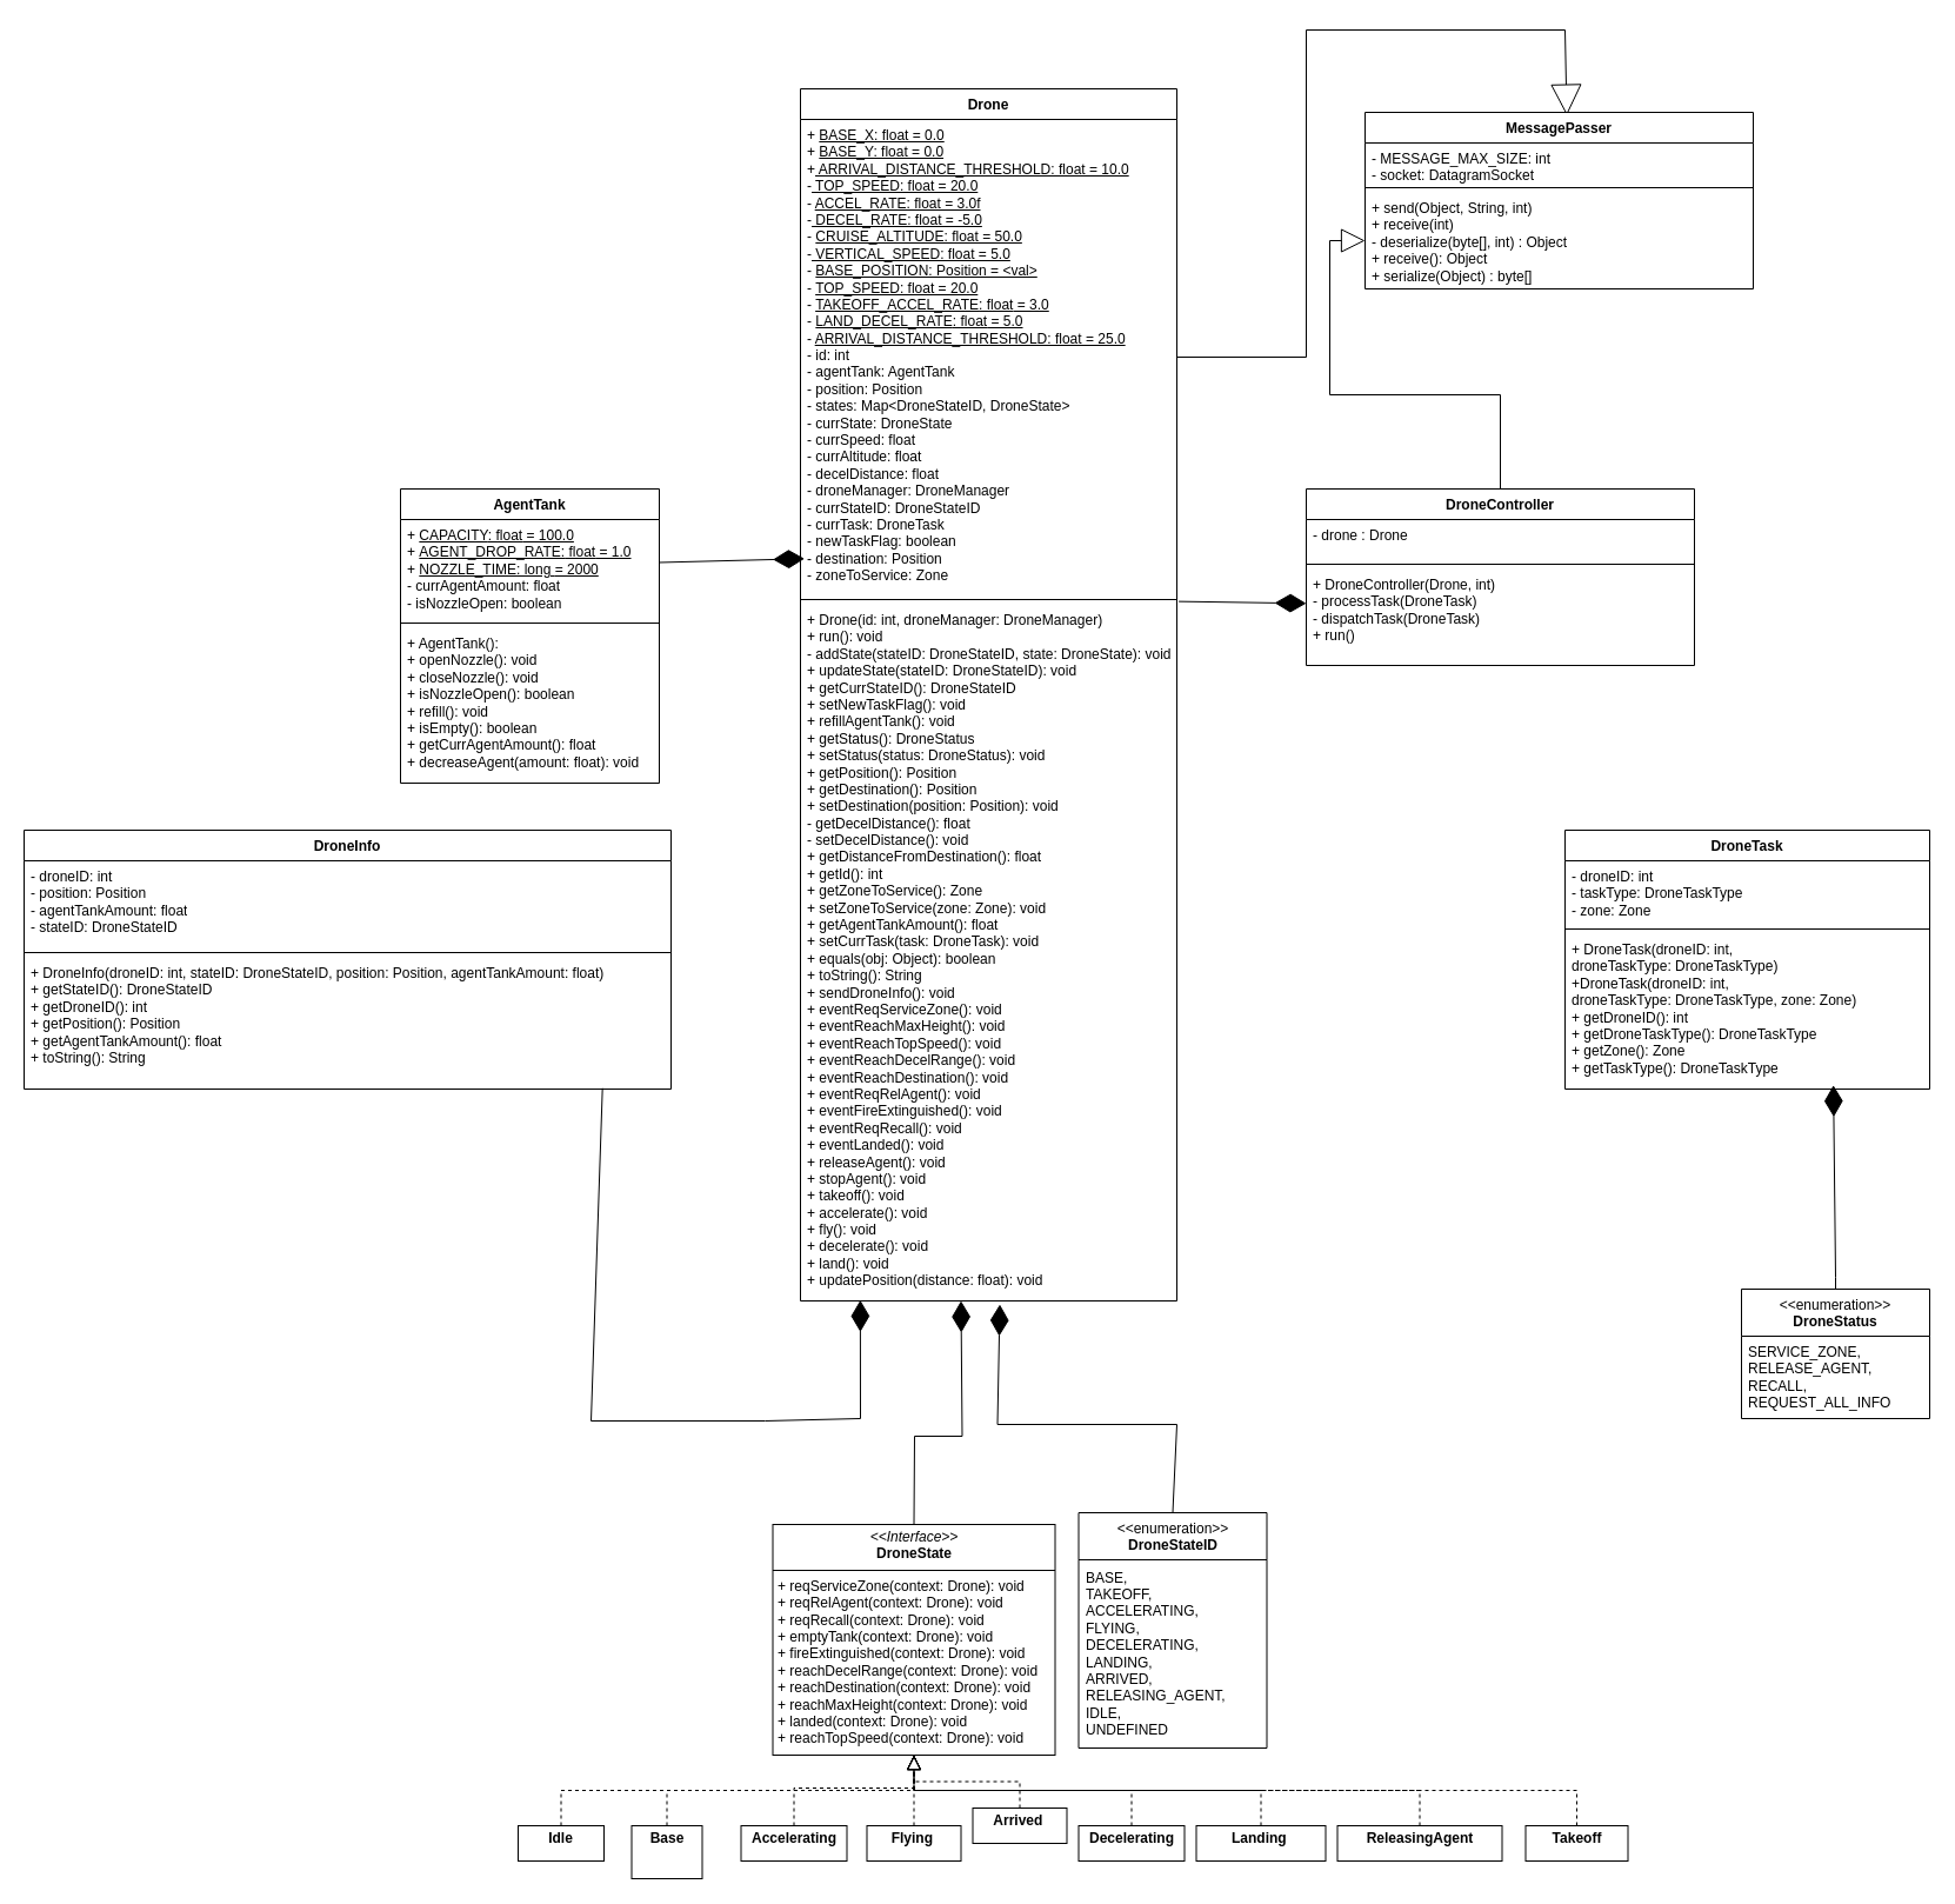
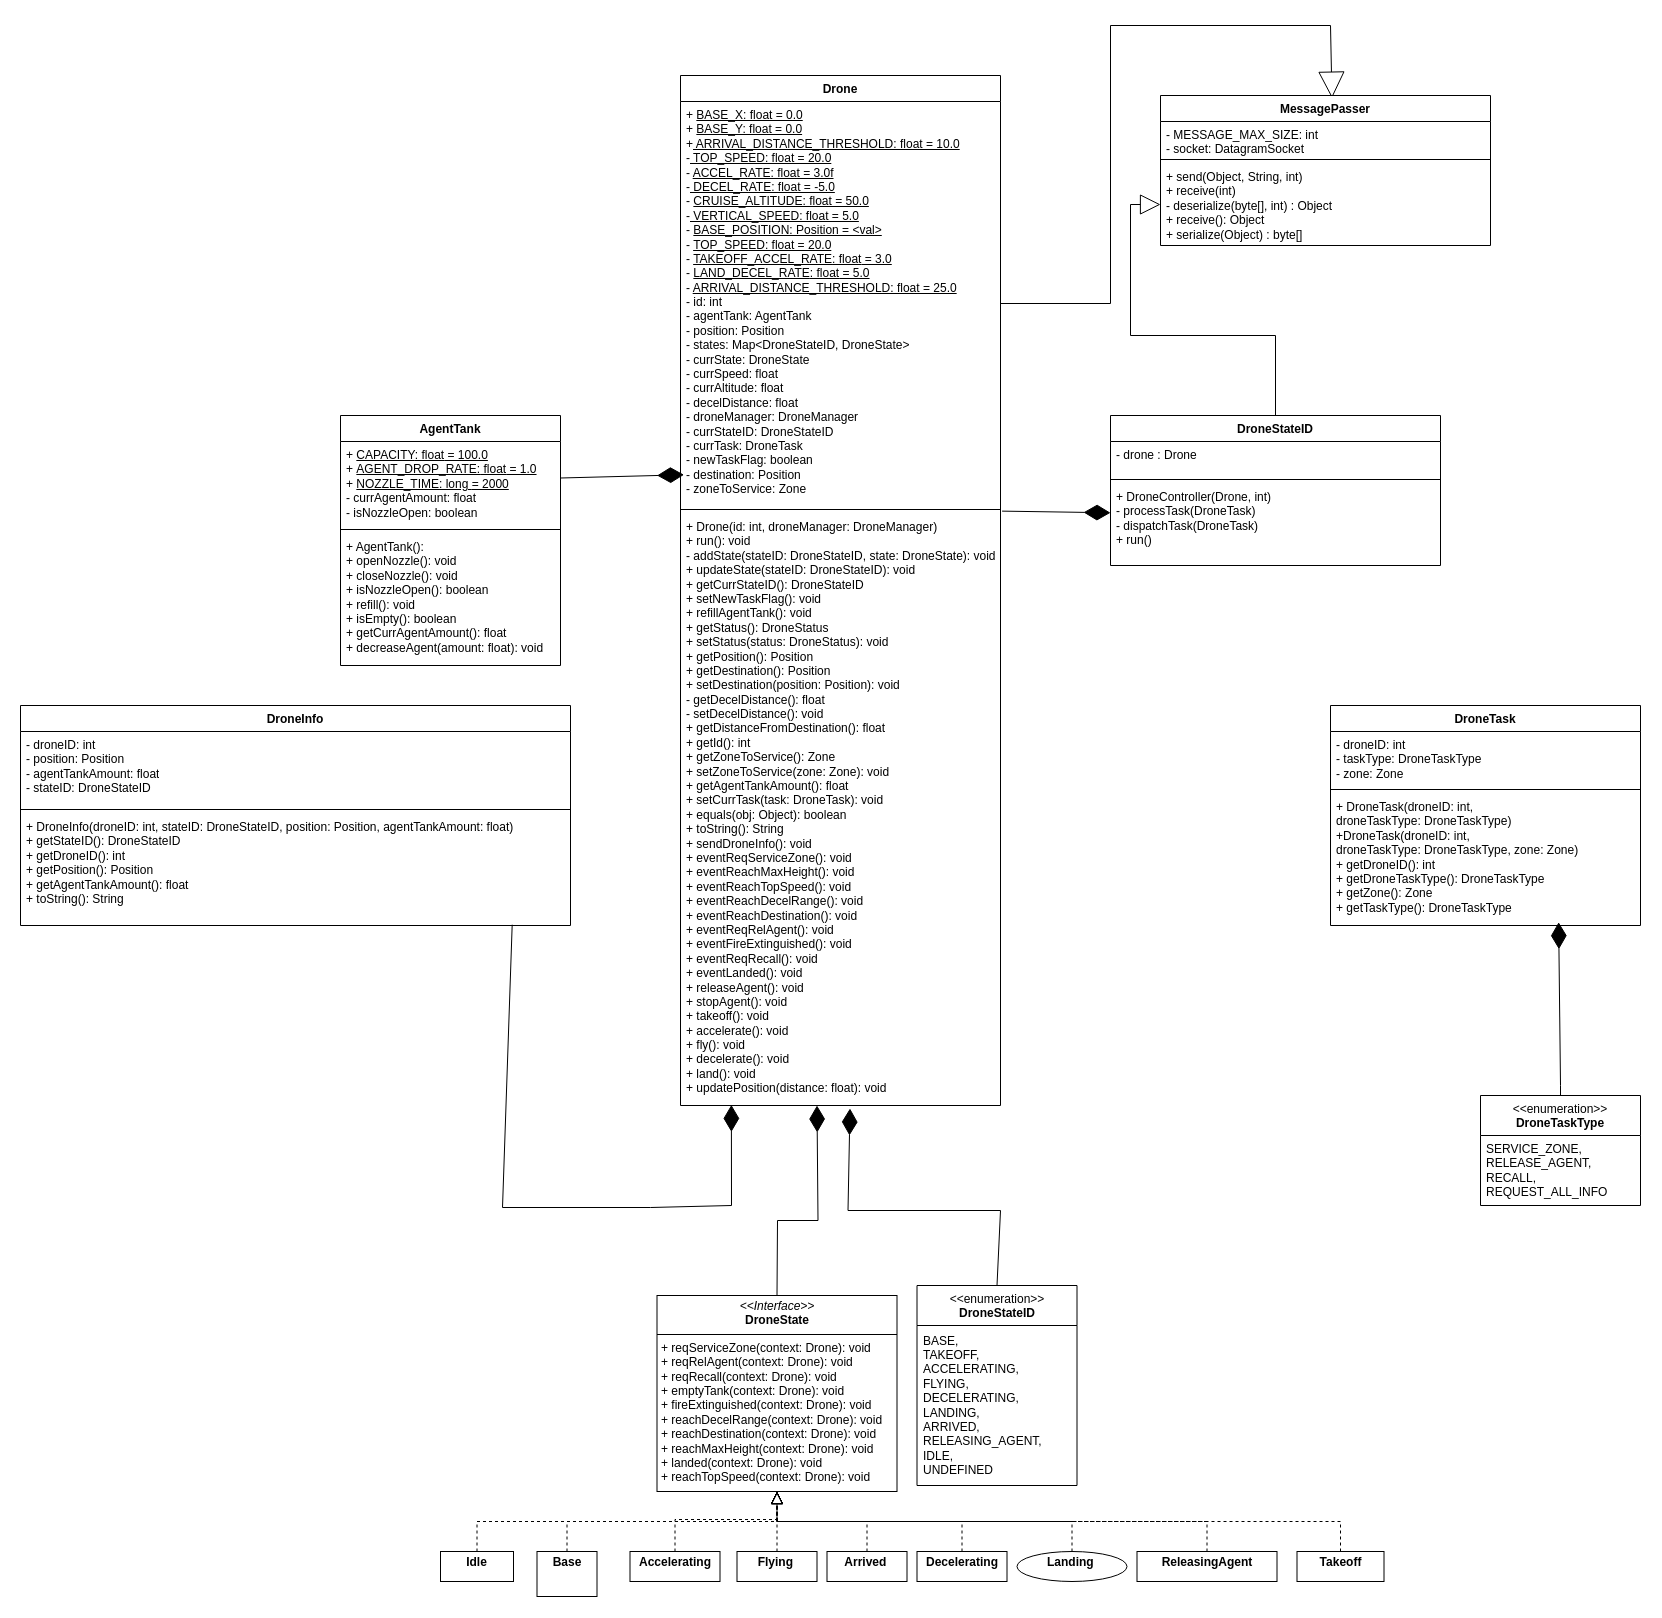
- <mxCell id="52" value="DroneController" style="swimlane;fontStyle=1;align=center;verticalAlign=top;childLayout=stackLayout;horizontal=1;startSize=26;horizontalStack=0;resizeParent=1;resizeParentMax=0;resizeLast=0;collapsible=1;marginBottom=0;whiteSpace=wrap;html=1;" vertex="1" parent="1"><mxGeometry x="1110" y="360" width="330" height="150" as="geometry" /></mxCell>
+ <mxCell id="52" value="DroneStateID" style="swimlane;fontStyle=1;align=center;verticalAlign=top;childLayout=stackLayout;horizontal=1;startSize=26;horizontalStack=0;resizeParent=1;resizeParentMax=0;resizeLast=0;collapsible=1;marginBottom=0;whiteSpace=wrap;html=1;" vertex="1" parent="1"><mxGeometry x="1110" y="360" width="330" height="150" as="geometry" /></mxCell>
- <mxCell id="44" value="&amp;lt;&amp;lt;enumeration&amp;gt;&amp;gt;&lt;br&gt;&lt;b&gt;DroneStatus&lt;/b&gt;" style="swimlane;fontStyle=0;align=center;verticalAlign=top;childLayout=stackLayout;horizontal=1;startSize=40;horizontalStack=0;resizeParent=1;resizeParentMax=0;resizeLast=0;collapsible=0;marginBottom=0;html=1;whiteSpace=wrap;" parent="1" vertex="1"><mxGeometry x="1480" y="1040" width="160" height="110" as="geometry" /></mxCell>
+ <mxCell id="44" value="&amp;lt;&amp;lt;enumeration&amp;gt;&amp;gt;&lt;br&gt;&lt;b&gt;DroneTaskType&lt;/b&gt;" style="swimlane;fontStyle=0;align=center;verticalAlign=top;childLayout=stackLayout;horizontal=1;startSize=40;horizontalStack=0;resizeParent=1;resizeParentMax=0;resizeLast=0;collapsible=0;marginBottom=0;html=1;whiteSpace=wrap;" parent="1" vertex="1"><mxGeometry x="1480" y="1040" width="160" height="110" as="geometry" /></mxCell>
- <mxCell id="21" value="&lt;p style=&quot;margin:0px;margin-top:4px;text-align:center;&quot;&gt;&lt;b&gt;Arrived&amp;nbsp;&lt;/b&gt;&lt;/p&gt;" style="verticalAlign=top;align=left;overflow=fill;html=1;whiteSpace=wrap;" parent="1" vertex="1"><mxGeometry x="826.5" y="1481" width="80" height="30" as="geometry" /></mxCell>
+ <mxCell id="21" value="&lt;p style=&quot;margin:0px;margin-top:4px;text-align:center;&quot;&gt;&lt;b&gt;Arrived&amp;nbsp;&lt;/b&gt;&lt;/p&gt;" style="verticalAlign=top;align=left;overflow=fill;html=1;whiteSpace=wrap;" parent="1" vertex="1"><mxGeometry x="826.5" y="1496" width="80" height="30" as="geometry" /></mxCell>
- <mxCell id="31" value="&lt;p style=&quot;margin:0px;margin-top:4px;text-align:center;&quot;&gt;&lt;b&gt;Landing&amp;nbsp;&lt;/b&gt;&lt;/p&gt;" style="verticalAlign=top;align=left;overflow=fill;html=1;whiteSpace=wrap;" parent="1" vertex="1"><mxGeometry x="1016.5" y="1496" width="110" height="30" as="geometry" /></mxCell>
+ <mxCell id="31" value="&lt;p style=&quot;margin:0px;margin-top:4px;text-align:center;&quot;&gt;&lt;b&gt;Landing&amp;nbsp;&lt;/b&gt;&lt;/p&gt;" style="ellipse;verticalAlign=top;align=left;overflow=fill;html=1;whiteSpace=wrap;" parent="1" vertex="1"><mxGeometry x="1016.5" y="1496" width="110" height="30" as="geometry" /></mxCell>
